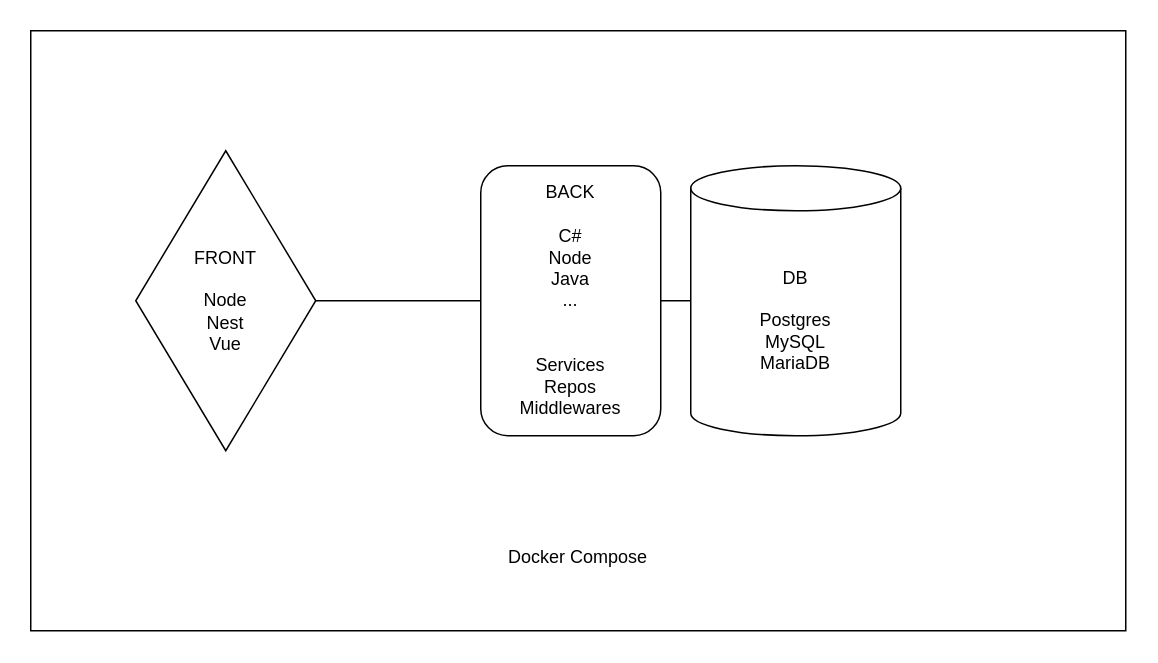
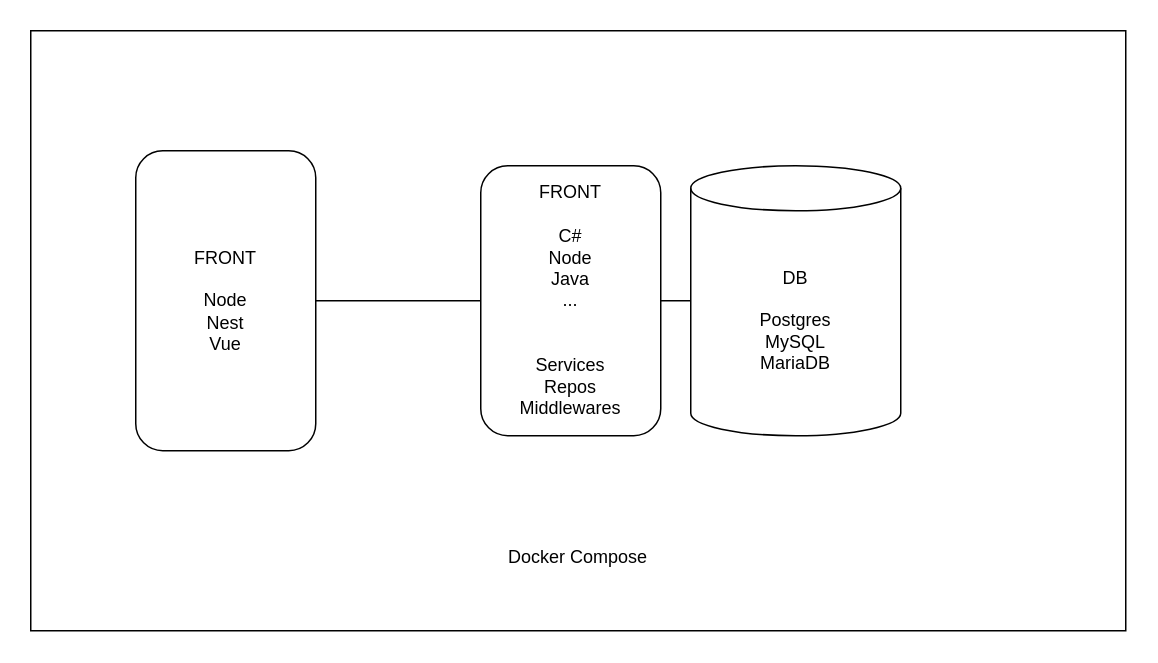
- <mxCell id="5" value="FRONT&lt;div&gt;&lt;br&gt;&lt;/div&gt;&lt;div&gt;Node&lt;/div&gt;&lt;div&gt;Nest&lt;/div&gt;&lt;div&gt;Vue&lt;br&gt;&lt;/div&gt;" style="rhombus;whiteSpace=wrap;html=1;" vertex="1" parent="1"><mxGeometry x="90" y="100" width="120" height="200" as="geometry" /></mxCell>
+ <mxCell id="5" value="FRONT&lt;div&gt;&lt;br&gt;&lt;/div&gt;&lt;div&gt;Node&lt;/div&gt;&lt;div&gt;Nest&lt;/div&gt;&lt;div&gt;Vue&lt;br&gt;&lt;/div&gt;" style="rounded=1;whiteSpace=wrap;html=1;" vertex="1" parent="1"><mxGeometry x="90" y="100" width="120" height="200" as="geometry" /></mxCell>
- <mxCell id="6" value="BACK&lt;div&gt;&lt;br&gt;&lt;/div&gt;&lt;div&gt;C#&lt;/div&gt;&lt;div&gt;Node&lt;/div&gt;&lt;div&gt;Java&lt;/div&gt;&lt;div&gt;...&lt;/div&gt;&lt;div&gt;&lt;br&gt;&lt;div&gt;&lt;br&gt;&lt;/div&gt;&lt;div&gt;Services&lt;/div&gt;&lt;div&gt;Repos&lt;/div&gt;&lt;div&gt;Middlewares&lt;/div&gt;&lt;/div&gt;" style="rounded=1;whiteSpace=wrap;html=1;" vertex="1" parent="1"><mxGeometry x="320" y="110" width="120" height="180" as="geometry" /></mxCell>
+ <mxCell id="6" value="FRONT&lt;div&gt;&lt;br&gt;&lt;/div&gt;&lt;div&gt;C#&lt;/div&gt;&lt;div&gt;Node&lt;/div&gt;&lt;div&gt;Java&lt;/div&gt;&lt;div&gt;...&lt;/div&gt;&lt;div&gt;&lt;br&gt;&lt;div&gt;&lt;br&gt;&lt;/div&gt;&lt;div&gt;Services&lt;/div&gt;&lt;div&gt;Repos&lt;/div&gt;&lt;div&gt;Middlewares&lt;/div&gt;&lt;/div&gt;" style="rounded=1;whiteSpace=wrap;html=1;" vertex="1" parent="1"><mxGeometry x="320" y="110" width="120" height="180" as="geometry" /></mxCell>
